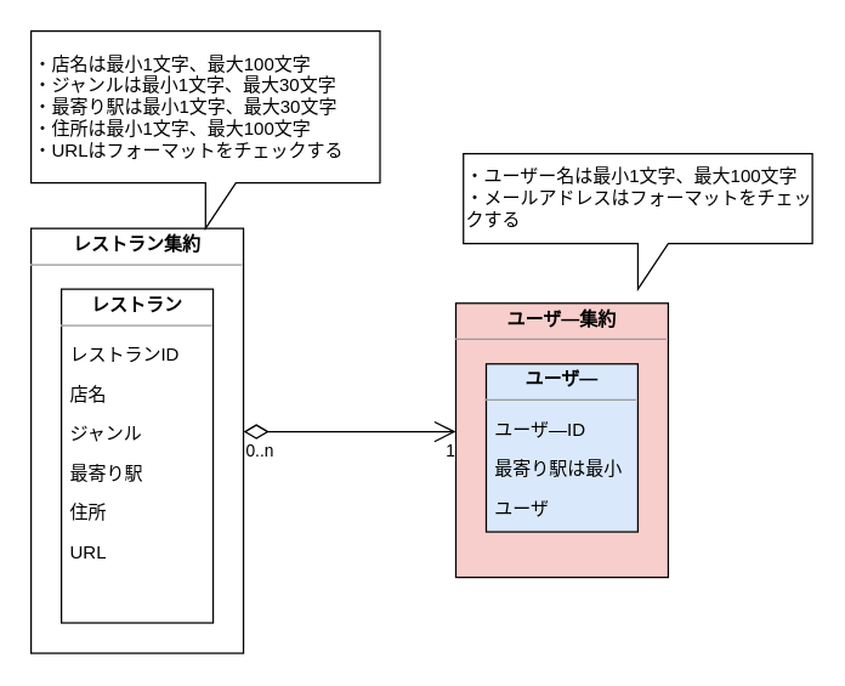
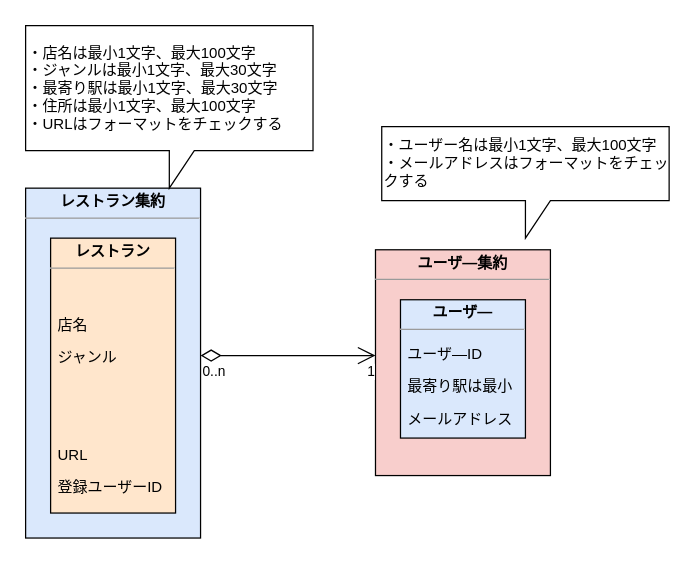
- <mxCell id="2" value="&lt;p style=&quot;margin:0px;margin-top:4px;text-align:center;&quot;&gt;&lt;b&gt;レストラン集約&lt;/b&gt;&lt;/p&gt;&lt;hr size=&quot;1&quot;&gt;&lt;div style=&quot;height:2px;&quot;&gt;&lt;/div&gt;" style="verticalAlign=top;align=left;overflow=fill;fontSize=12;fontFamily=Helvetica;html=1;whiteSpace=wrap;" parent="1" vertex="1"><mxGeometry x="20" y="150" width="140" height="280" as="geometry" /></mxCell>
+ <mxCell id="2" value="&lt;p style=&quot;margin:0px;margin-top:4px;text-align:center;&quot;&gt;&lt;b&gt;レストラン集約&lt;/b&gt;&lt;/p&gt;&lt;hr size=&quot;1&quot;&gt;&lt;div style=&quot;height:2px;&quot;&gt;&lt;/div&gt;" style="verticalAlign=top;align=left;overflow=fill;fontSize=12;fontFamily=Helvetica;html=1;whiteSpace=wrap;fillColor=#dae8fc;" parent="1" vertex="1"><mxGeometry x="20" y="150" width="140" height="280" as="geometry" /></mxCell>
- <mxCell id="4" value="レストランID" style="text;strokeColor=none;fillColor=none;align=left;verticalAlign=top;spacingLeft=4;spacingRight=4;overflow=hidden;rotatable=0;points=[[0,0.5],[1,0.5]];portConstraint=eastwest;whiteSpace=wrap;html=1;" parent="1" vertex="1"><mxGeometry x="40" y="220" width="100" height="26" as="geometry" /></mxCell>
- <mxCell id="3" value="&lt;p style=&quot;margin:0px;margin-top:4px;text-align:center;&quot;&gt;&lt;b&gt;レストラン&lt;/b&gt;&lt;/p&gt;&lt;hr size=&quot;1&quot;&gt;&lt;div style=&quot;height:2px;&quot;&gt;&lt;/div&gt;" style="verticalAlign=top;align=left;overflow=fill;fontSize=12;fontFamily=Helvetica;html=1;whiteSpace=wrap;" parent="1" vertex="1"><mxGeometry x="40" y="190" width="100" height="220" as="geometry" /></mxCell>
+ <mxCell id="3" value="&lt;p style=&quot;margin:0px;margin-top:4px;text-align:center;&quot;&gt;&lt;b&gt;レストラン&lt;/b&gt;&lt;/p&gt;&lt;hr size=&quot;1&quot;&gt;&lt;div style=&quot;height:2px;&quot;&gt;&lt;/div&gt;" style="verticalAlign=top;align=left;overflow=fill;fontSize=12;fontFamily=Helvetica;html=1;whiteSpace=wrap;fillColor=#ffe6cc;" parent="1" vertex="1"><mxGeometry x="40" y="190" width="100" height="220" as="geometry" /></mxCell>
- <mxCell id="6" value="最寄り駅" style="text;strokeColor=none;fillColor=none;align=left;verticalAlign=top;spacingLeft=4;spacingRight=4;overflow=hidden;rotatable=0;points=[[0,0.5],[1,0.5]];portConstraint=eastwest;whiteSpace=wrap;html=1;" parent="1" vertex="1"><mxGeometry x="40" y="298" width="100" height="26" as="geometry" /></mxCell>
- <mxCell id="20" value="ユーザ" style="text;strokeColor=none;fillColor=none;align=left;verticalAlign=top;spacingLeft=4;spacingRight=4;overflow=hidden;rotatable=0;points=[[0,0.5],[1,0.5]];portConstraint=eastwest;whiteSpace=wrap;html=1;" vertex="1" parent="1"><mxGeometry x="320" y="321.31" width="100" height="26" as="geometry" /></mxCell>
+ <mxCell id="20" value="メールアドレス" style="text;strokeColor=none;fillColor=none;align=left;verticalAlign=top;spacingLeft=4;spacingRight=4;overflow=hidden;rotatable=0;points=[[0,0.5],[1,0.5]];portConstraint=eastwest;whiteSpace=wrap;html=1;" vertex="1" parent="1"><mxGeometry x="320" y="321.31" width="100" height="26" as="geometry" /></mxCell>
- <mxCell id="7" value="住所" style="text;strokeColor=none;fillColor=none;align=left;verticalAlign=top;spacingLeft=4;spacingRight=4;overflow=hidden;rotatable=0;points=[[0,0.5],[1,0.5]];portConstraint=eastwest;whiteSpace=wrap;html=1;" parent="1" vertex="1"><mxGeometry x="40" y="324" width="100" height="26" as="geometry" /></mxCell>
+ <mxCell id="19" value="登録ユーザーID" style="text;strokeColor=none;fillColor=none;align=left;verticalAlign=top;spacingLeft=4;spacingRight=4;overflow=hidden;rotatable=0;points=[[0,0.5],[1,0.5]];portConstraint=eastwest;whiteSpace=wrap;html=1;" vertex="1" parent="1"><mxGeometry x="40" y="376" width="100" height="26" as="geometry" /></mxCell>
